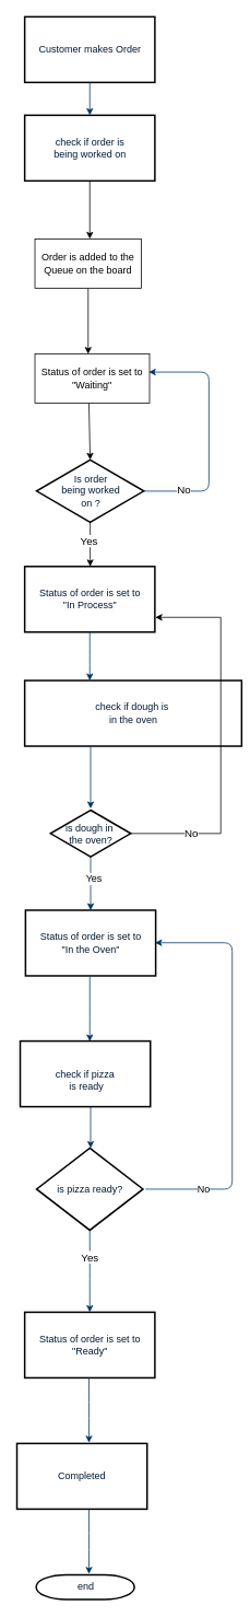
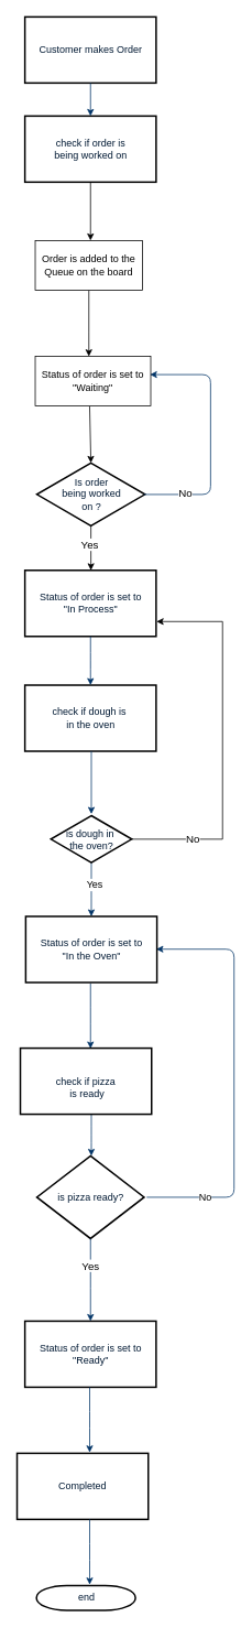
- <mxCell id="11" value="check if dough is&amp;nbsp;&lt;br&gt;in the oven" style="rounded=0;whiteSpace=wrap;html=1;fontFamily=Helvetica;fontSize=12;fontColor=#001933;align=center;strokeColor=#000000;strokeWidth=2;fillColor=#FFFFFF;" parent="1" vertex="1"><mxGeometry x="29.5" y="829" width="265" height="80" as="geometry" /></mxCell>
+ <mxCell id="11" value="check if dough is&amp;nbsp;&lt;br&gt;in the oven" style="rounded=0;whiteSpace=wrap;html=1;fontFamily=Helvetica;fontSize=12;fontColor=#001933;align=center;strokeColor=#000000;strokeWidth=2;fillColor=#FFFFFF;" parent="1" vertex="1"><mxGeometry x="29.5" y="829" width="159" height="80" as="geometry" /></mxCell>
